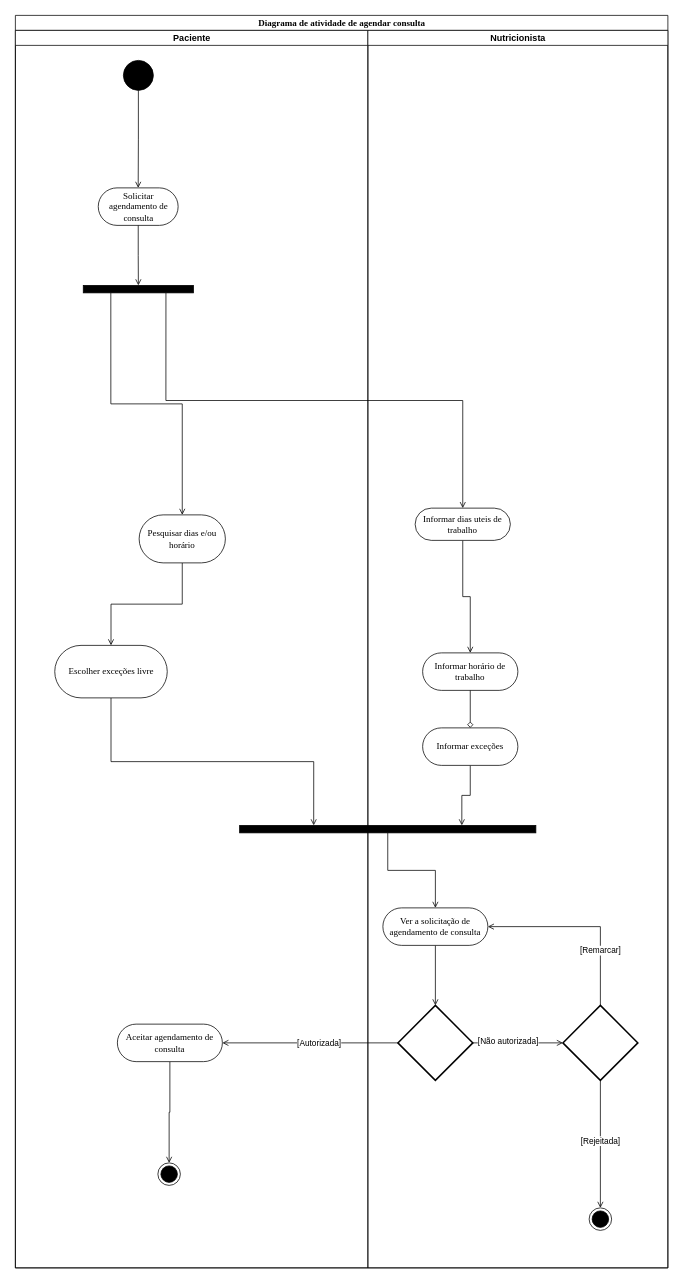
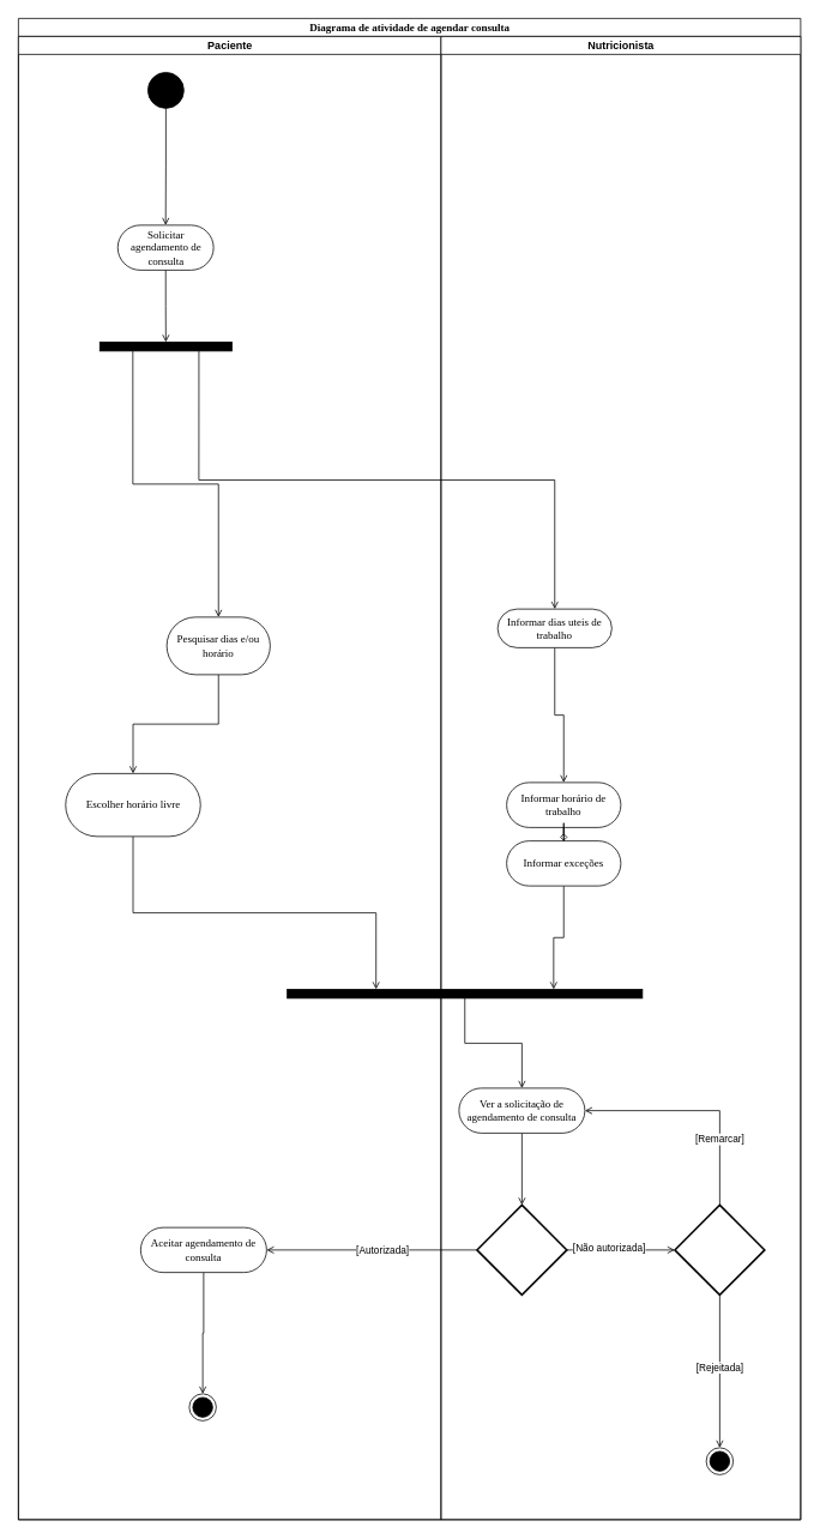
- <mxCell id="14" value="Escolher exceções livre" style="rounded=1;whiteSpace=wrap;html=1;shadow=0;comic=0;labelBackgroundColor=none;strokeWidth=1;fontFamily=Verdana;fontSize=12;align=center;arcSize=50;" parent="5" vertex="1"><mxGeometry x="52.5" y="820" width="150" height="70" as="geometry" /></mxCell>
+ <mxCell id="14" value="Escolher horário livre" style="rounded=1;whiteSpace=wrap;html=1;shadow=0;comic=0;labelBackgroundColor=none;strokeWidth=1;fontFamily=Verdana;fontSize=12;align=center;arcSize=50;" parent="5" vertex="1"><mxGeometry x="52.5" y="820" width="150" height="70" as="geometry" /></mxCell>
- <mxCell id="39" value="Informar exceções" style="rounded=1;whiteSpace=wrap;html=1;shadow=0;comic=0;labelBackgroundColor=none;strokeWidth=1;fontFamily=Verdana;fontSize=12;align=center;arcSize=50;" parent="20" vertex="1"><mxGeometry x="73" y="930" width="127" height="50" as="geometry" /></mxCell>
+ <mxCell id="39" value="Informar exceções" style="rounded=1;whiteSpace=wrap;html=1;shadow=0;comic=0;labelBackgroundColor=none;strokeWidth=1;fontFamily=Verdana;fontSize=12;align=center;arcSize=50;" parent="20" vertex="1"><mxGeometry x="73" y="895" width="127" height="50" as="geometry" /></mxCell>
